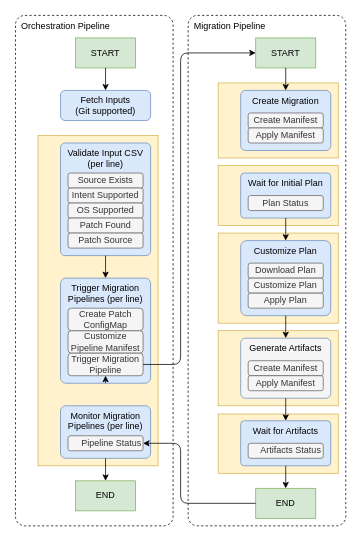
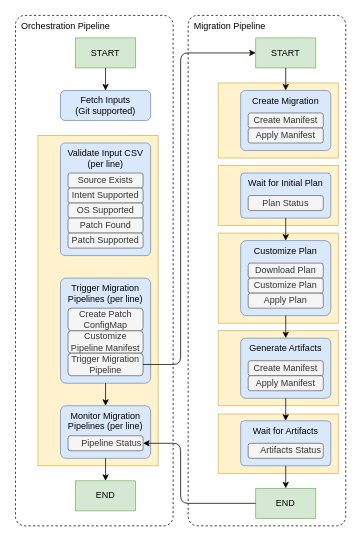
- <mxCell id="20" value="Patch Source" style="rounded=1;whiteSpace=wrap;html=1;strokeWidth=1;fillColor=#f5f5f5;strokeColor=#666666;fontColor=#333333;" vertex="1" parent="1"><mxGeometry x="90" y="310" width="100" height="20" as="geometry" /></mxCell>
+ <mxCell id="20" value="Patch Supported" style="rounded=1;whiteSpace=wrap;html=1;strokeWidth=1;fillColor=#f5f5f5;strokeColor=#666666;fontColor=#333333;" vertex="1" parent="1"><mxGeometry x="90" y="310" width="100" height="20" as="geometry" /></mxCell>
- <mxCell id="27" value="" style="endArrow=classic;html=1;exitX=0.5;exitY=1;exitDx=0;exitDy=0;entryX=0.5;entryY=0;entryDx=0;entryDy=0;" edge="1" parent="1" source="13" target="14"><mxGeometry width="50" height="50" relative="1" as="geometry"><mxPoint x="290" y="400" as="sourcePoint" /><mxPoint x="340" y="350" as="targetPoint" /></mxGeometry></mxCell>
- <mxCell id="43" value="Generate Artifacts" style="rounded=1;whiteSpace=wrap;html=1;fillColor=#f5f5f5;strokeColor=#6c8ebf;verticalAlign=top;arcSize=8;" vertex="1" parent="1"><mxGeometry x="320" y="450" width="120" height="80" as="geometry" /></mxCell>
+ <mxCell id="43" value="Generate Artifacts" style="rounded=1;whiteSpace=wrap;html=1;fillColor=#dae8fc;strokeColor=#6c8ebf;verticalAlign=top;arcSize=8;" vertex="1" parent="1"><mxGeometry x="320" y="450" width="120" height="80" as="geometry" /></mxCell>
- <mxCell id="28" value="" style="endArrow=classic;html=1;exitX=0.5;exitY=1;exitDx=0;exitDy=0;" edge="1" parent="1" source="14" target="25"><mxGeometry width="50" height="50" relative="1" as="geometry"><mxPoint x="290" y="400" as="sourcePoint" /><mxPoint x="340" y="350" as="targetPoint" /></mxGeometry></mxCell>
+ <mxCell id="28" value="" style="endArrow=classic;html=1;exitX=0.5;exitY=1;exitDx=0;exitDy=0;entryX=0.5;entryY=0;entryDx=0;entryDy=0;" edge="1" parent="1" source="14" target="15"><mxGeometry width="50" height="50" relative="1" as="geometry"><mxPoint x="290" y="400" as="sourcePoint" /><mxPoint x="340" y="350" as="targetPoint" /></mxGeometry></mxCell>
